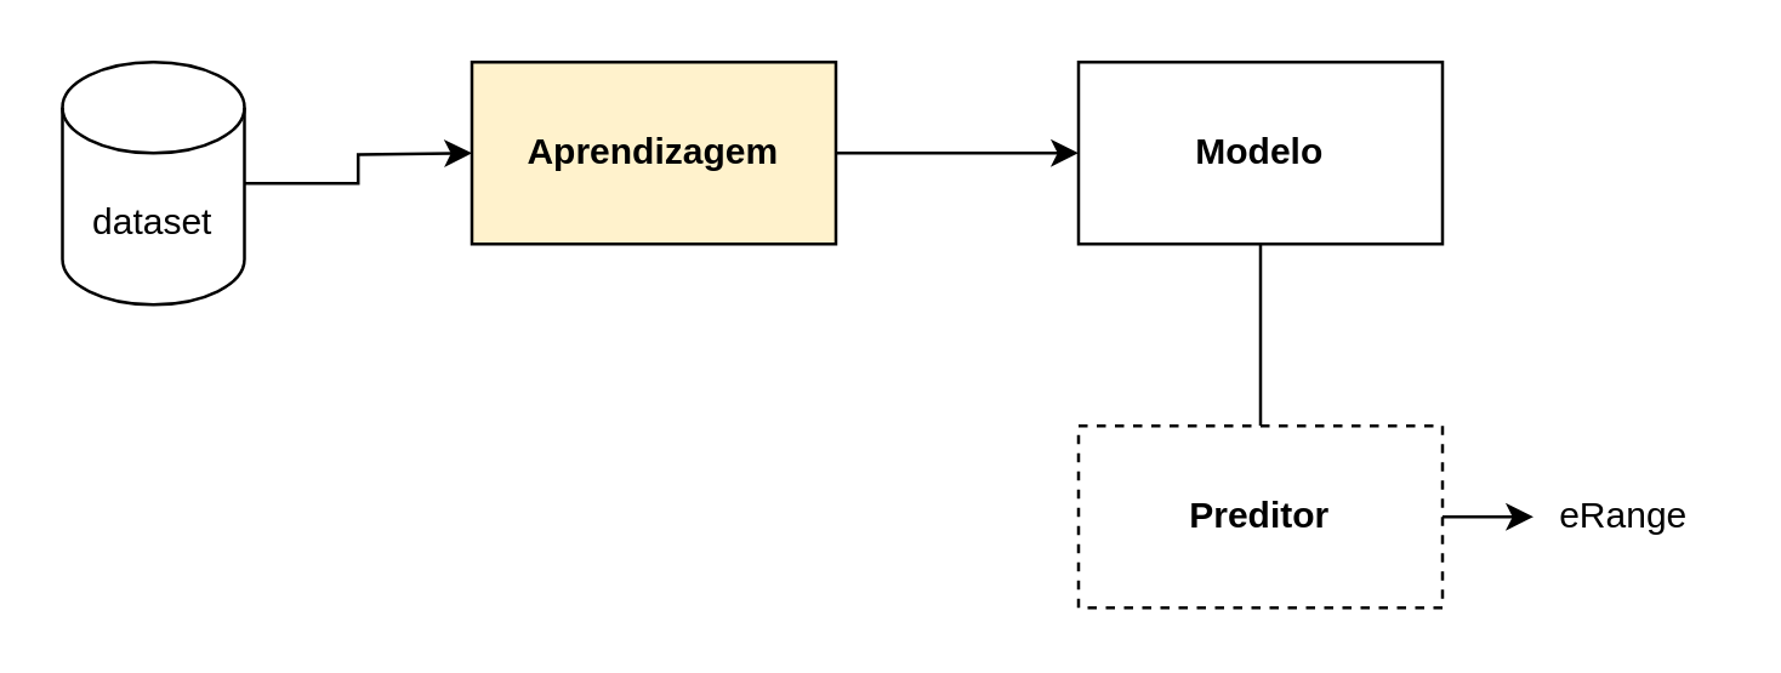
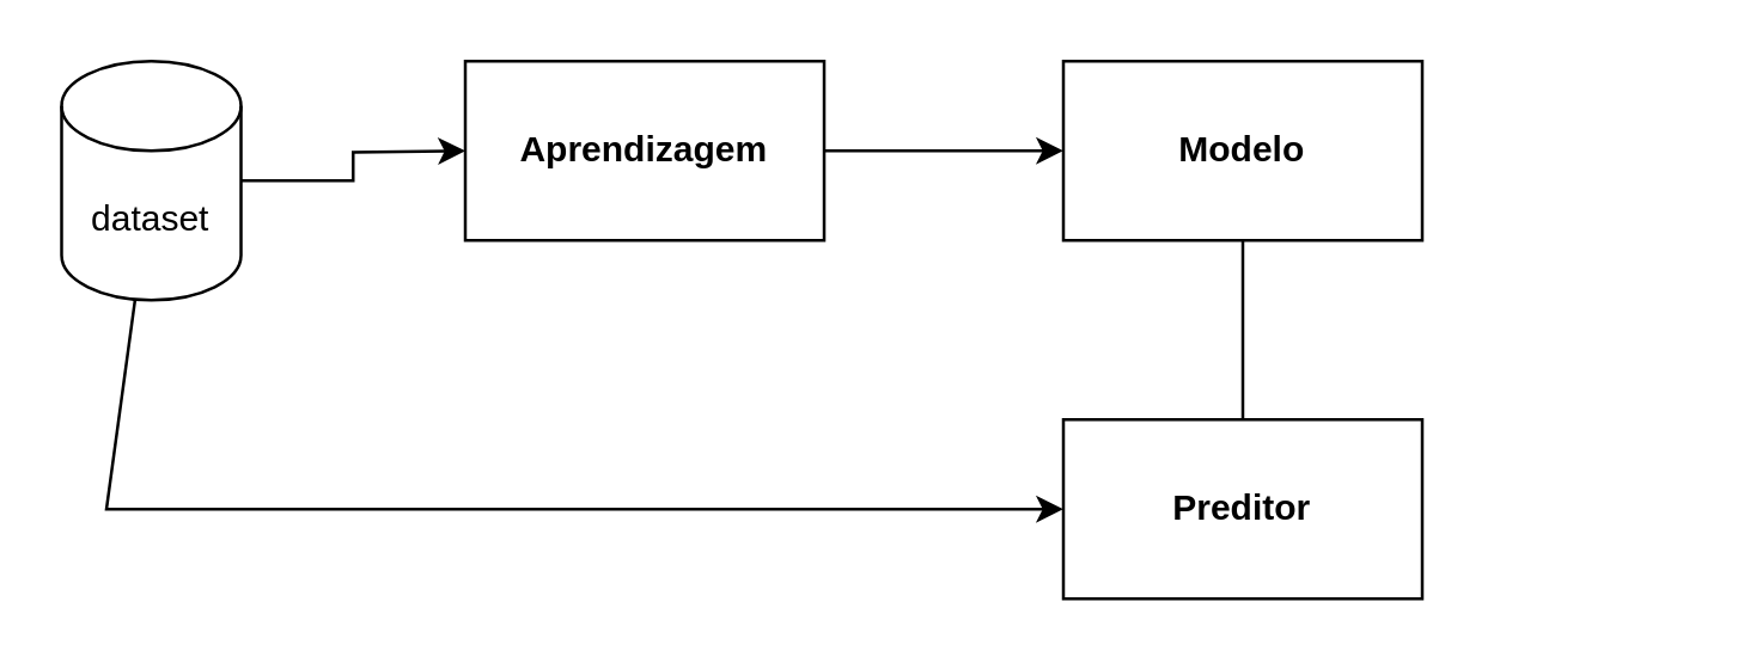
- <mxCell id="6" value="&lt;span style=&quot;font-weight: 700&quot;&gt;Aprendizagem&lt;/span&gt;" style="rounded=0;whiteSpace=wrap;html=1;fillColor=#fff2cc;" vertex="1" parent="1"><mxGeometry x="155" y="20" width="120" height="60" as="geometry" /></mxCell>
+ <mxCell id="6" value="&lt;span style=&quot;font-weight: 700&quot;&gt;Aprendizagem&lt;/span&gt;" style="rounded=0;whiteSpace=wrap;html=1;" vertex="1" parent="1"><mxGeometry x="155" y="20" width="120" height="60" as="geometry" /></mxCell>
+ <mxCell id="10" value="" style="endArrow=classic;html=1;rounded=0;" edge="1" parent="1" source="3" target="9"><mxGeometry width="50" height="50" relative="1" as="geometry"><mxPoint x="315" y="380" as="sourcePoint" /><mxPoint x="365" y="330" as="targetPoint" /><Array as="points"><mxPoint x="35" y="170" /></Array></mxGeometry></mxCell>
- <mxCell id="9" value="&lt;span style=&quot;font-weight: 700&quot;&gt;Preditor&lt;/span&gt;" style="rounded=0;whiteSpace=wrap;html=1;dashed=1;" vertex="1" parent="1"><mxGeometry x="355" y="140" width="120" height="60" as="geometry" /></mxCell>
+ <mxCell id="9" value="&lt;span style=&quot;font-weight: 700&quot;&gt;Preditor&lt;/span&gt;" style="rounded=0;whiteSpace=wrap;html=1;" vertex="1" parent="1"><mxGeometry x="355" y="140" width="120" height="60" as="geometry" /></mxCell>
- <mxCell id="11" value="" style="endArrow=classic;html=1;rounded=0;entryX=0;entryY=0.5;entryDx=0;entryDy=0;exitX=1;exitY=0.5;exitDx=0;exitDy=0;" edge="1" parent="1" source="9" target="5"><mxGeometry width="50" height="50" relative="1" as="geometry"><mxPoint x="315" y="380" as="sourcePoint" /><mxPoint x="365" y="330" as="targetPoint" /></mxGeometry></mxCell>
- <mxCell id="5" value="eRange" style="text;html=1;strokeColor=none;fillColor=none;align=center;verticalAlign=middle;whiteSpace=wrap;rounded=0;" parent="1" vertex="1"><mxGeometry x="505" y="155" width="60" height="30" as="geometry" /></mxCell>
